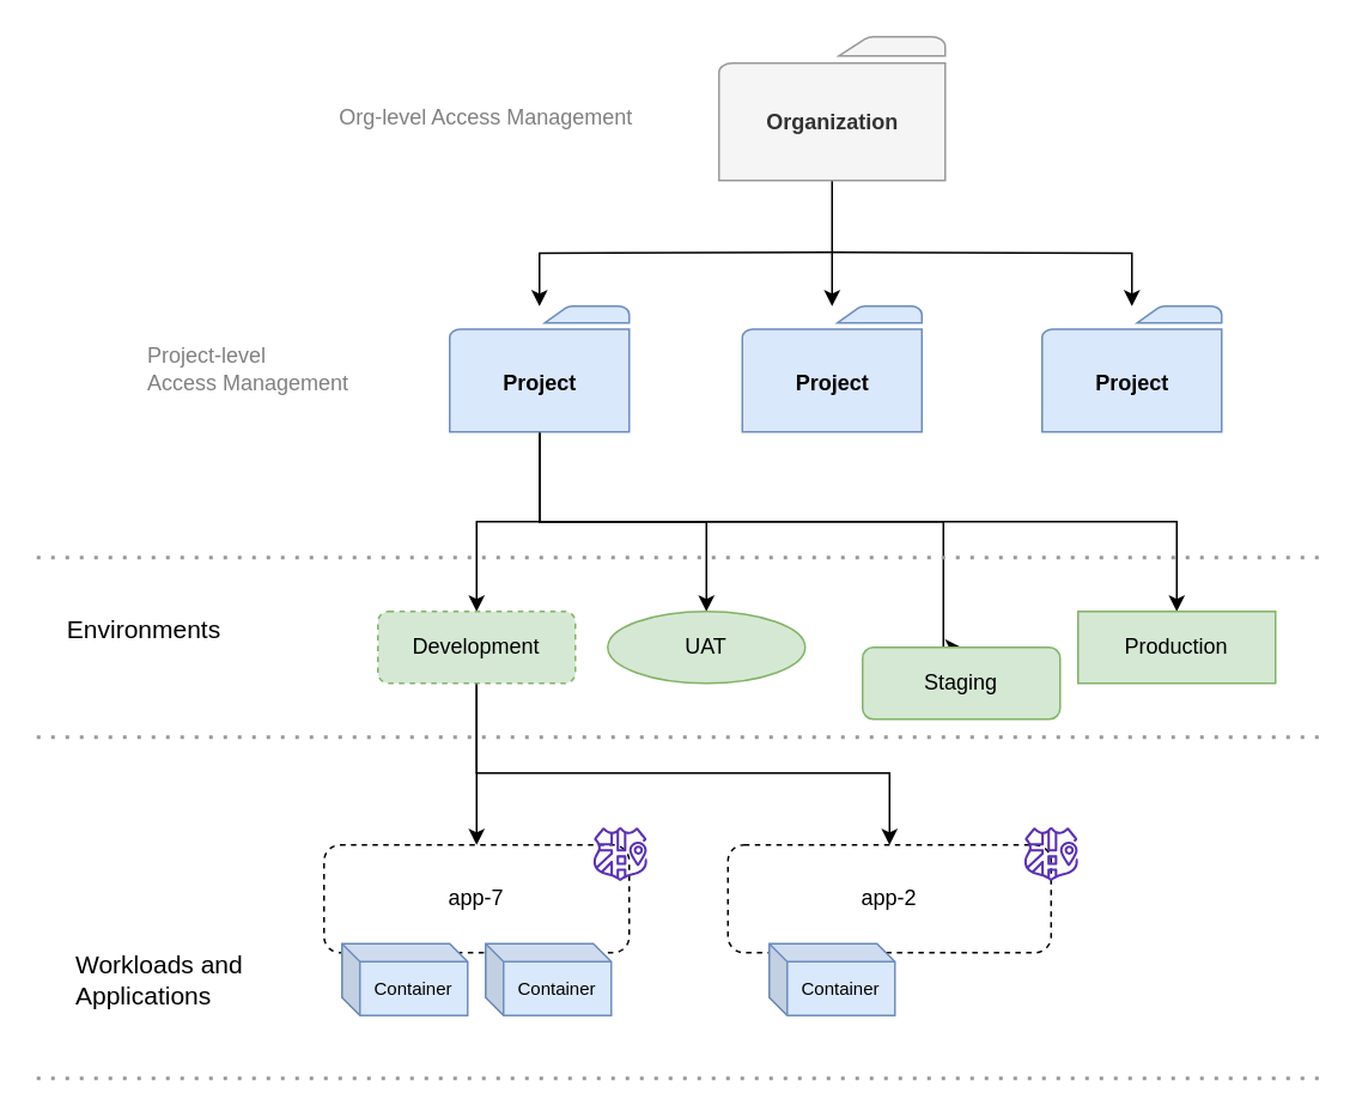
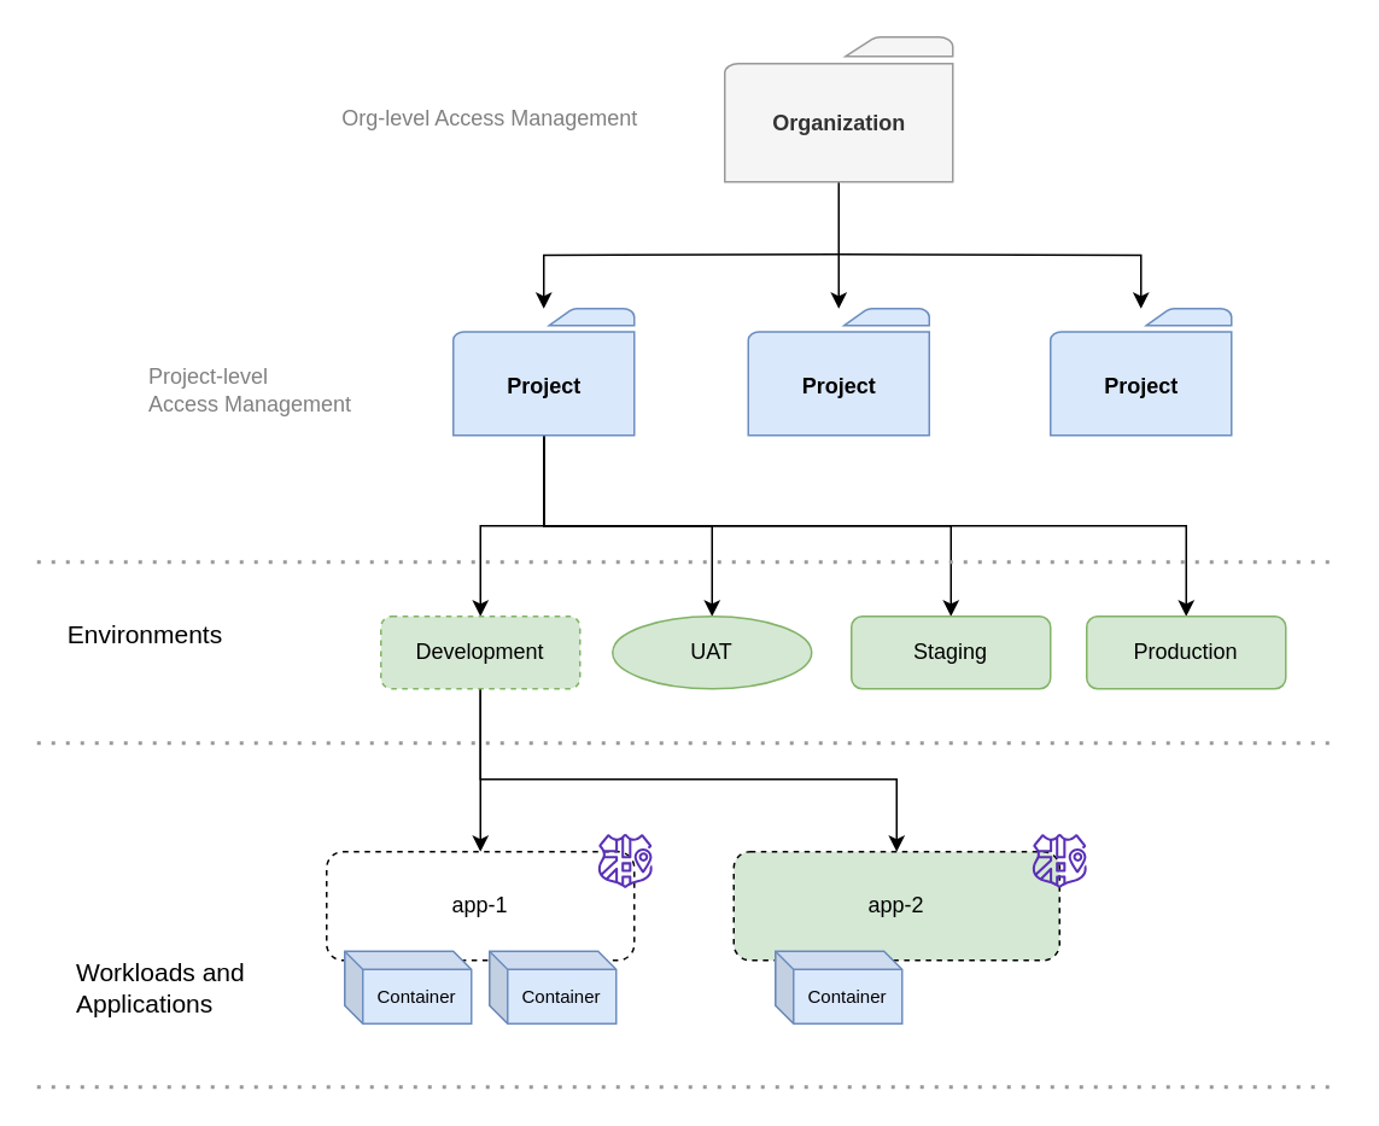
- <mxCell id="32" value="Project-level &lt;br&gt;Access Management" style="text;html=1;align=left;verticalAlign=middle;resizable=0;points=[];autosize=1;fontSize=12;fontColor=#808080;" parent="1" vertex="1"><mxGeometry x="80" y="190" width="130" height="30" as="geometry" /></mxCell>
+ <mxCell id="32" value="Project-level &lt;br&gt;Access Management" style="text;html=1;align=left;verticalAlign=middle;resizable=0;points=[];autosize=1;fontSize=12;fontColor=#808080;" parent="1" vertex="1"><mxGeometry x="80" y="200" width="130" height="30" as="geometry" /></mxCell>
- <mxCell id="17" value="Production" style="whiteSpace=wrap;html=1;fillColor=#d5e8d4;strokeColor=#82b366;rounded=0;" parent="1" vertex="1"><mxGeometry x="600" y="340" width="110" height="40" as="geometry" /></mxCell>
+ <mxCell id="17" value="Production" style="rounded=1;whiteSpace=wrap;html=1;fillColor=#d5e8d4;strokeColor=#82b366;" parent="1" vertex="1"><mxGeometry x="600" y="340" width="110" height="40" as="geometry" /></mxCell>
- <mxCell id="18" value="Staging" style="rounded=1;whiteSpace=wrap;html=1;fillColor=#d5e8d4;strokeColor=#82b366;" parent="1" vertex="1"><mxGeometry x="480" y="360" width="110" height="40" as="geometry" /></mxCell>
+ <mxCell id="18" value="Staging" style="rounded=1;whiteSpace=wrap;html=1;fillColor=#d5e8d4;strokeColor=#82b366;" parent="1" vertex="1"><mxGeometry x="470" y="340" width="110" height="40" as="geometry" /></mxCell>
- <mxCell id="19" value="app-7" style="rounded=1;whiteSpace=wrap;html=1;dashed=1;" parent="1" vertex="1"><mxGeometry x="180" y="470" width="170" height="60" as="geometry" /></mxCell>
+ <mxCell id="19" value="app-1" style="rounded=1;whiteSpace=wrap;html=1;dashed=1;" parent="1" vertex="1"><mxGeometry x="180" y="470" width="170" height="60" as="geometry" /></mxCell>
- <mxCell id="20" value="app-2" style="rounded=1;whiteSpace=wrap;html=1;dashed=1;" parent="1" vertex="1"><mxGeometry x="405" y="470" width="180" height="60" as="geometry" /></mxCell>
+ <mxCell id="20" value="app-2" style="rounded=1;whiteSpace=wrap;html=1;dashed=1;fillColor=#d5e8d4;" parent="1" vertex="1"><mxGeometry x="405" y="470" width="180" height="60" as="geometry" /></mxCell>
